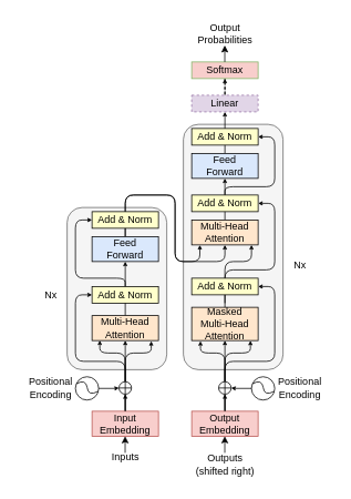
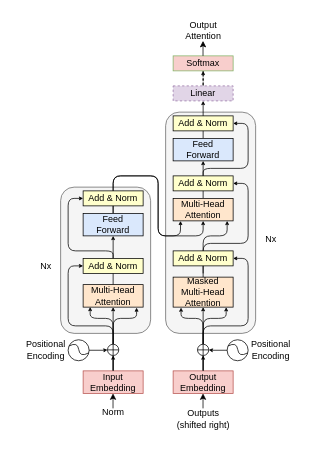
- <mxCell id="49" value="Output&lt;br&gt;Probabilities" style="text;html=1;align=center;verticalAlign=middle;resizable=0;points=[];autosize=1;strokeColor=none;fillColor=none;" vertex="1" parent="1"><mxGeometry x="225" y="20" width="90" height="40" as="geometry" /></mxCell>
+ <mxCell id="49" value="Output&lt;br&gt;Attention" style="text;html=1;align=center;verticalAlign=middle;resizable=0;points=[];autosize=1;strokeColor=none;fillColor=none;" vertex="1" parent="1"><mxGeometry x="225" y="20" width="90" height="40" as="geometry" /></mxCell>
- <mxCell id="53" value="Inputs" style="text;html=1;align=center;verticalAlign=middle;resizable=0;points=[];autosize=1;strokeColor=none;fillColor=none;" vertex="1" parent="1"><mxGeometry x="120" y="534" width="60" height="30" as="geometry" /></mxCell>
+ <mxCell id="53" value="Norm" style="text;html=1;align=center;verticalAlign=middle;resizable=0;points=[];autosize=1;strokeColor=none;fillColor=none;" vertex="1" parent="1"><mxGeometry x="120" y="534" width="60" height="30" as="geometry" /></mxCell>
